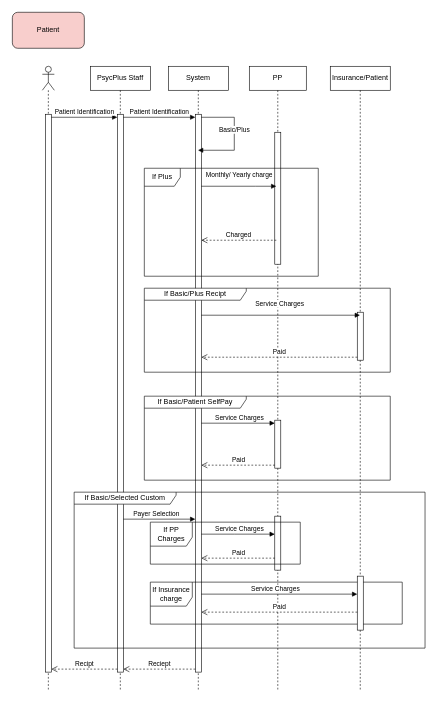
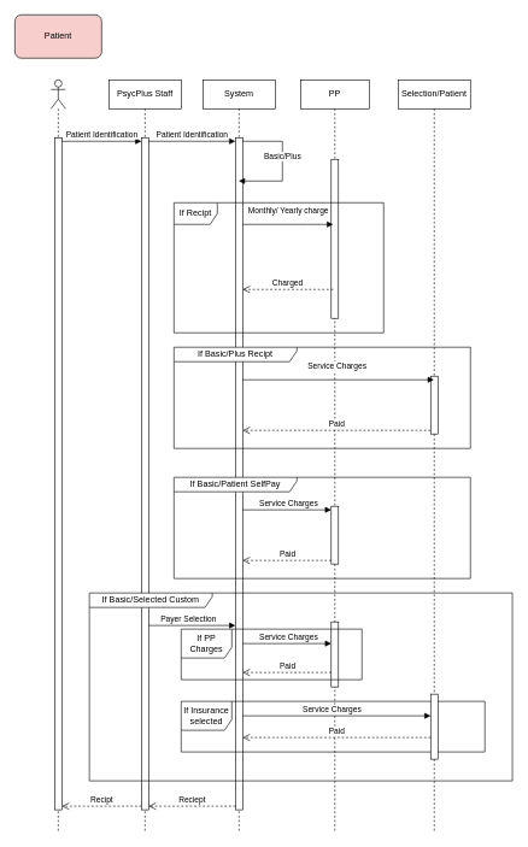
- <mxCell id="21" value="Insurance/Patient" style="shape=umlLifeline;perimeter=lifelinePerimeter;whiteSpace=wrap;html=1;container=1;dropTarget=0;collapsible=0;recursiveResize=0;outlineConnect=0;portConstraint=eastwest;newEdgeStyle={&quot;curved&quot;:0,&quot;rounded&quot;:0};" vertex="1" parent="1"><mxGeometry x="550" y="110" width="100" height="1040" as="geometry" /></mxCell>
+ <mxCell id="21" value="Selection/Patient" style="shape=umlLifeline;perimeter=lifelinePerimeter;whiteSpace=wrap;html=1;container=1;dropTarget=0;collapsible=0;recursiveResize=0;outlineConnect=0;portConstraint=eastwest;newEdgeStyle={&quot;curved&quot;:0,&quot;rounded&quot;:0};" vertex="1" parent="1"><mxGeometry x="550" y="110" width="100" height="1040" as="geometry" /></mxCell>
- <mxCell id="18" value="If Plus" style="shape=umlFrame;whiteSpace=wrap;html=1;pointerEvents=0;" vertex="1" parent="1"><mxGeometry x="240" y="280" width="290" height="180" as="geometry" /></mxCell>
+ <mxCell id="18" value="If Recipt" style="shape=umlFrame;whiteSpace=wrap;html=1;pointerEvents=0;" vertex="1" parent="1"><mxGeometry x="240" y="280" width="290" height="180" as="geometry" /></mxCell>
- <mxCell id="32" value="If Insurance charge" style="shape=umlFrame;whiteSpace=wrap;html=1;pointerEvents=0;width=70;height=40;" vertex="1" parent="1"><mxGeometry x="250" y="970" width="420" height="70" as="geometry" /></mxCell>
+ <mxCell id="32" value="If Insurance selected" style="shape=umlFrame;whiteSpace=wrap;html=1;pointerEvents=0;width=70;height=40;" vertex="1" parent="1"><mxGeometry x="250" y="970" width="420" height="70" as="geometry" /></mxCell>
